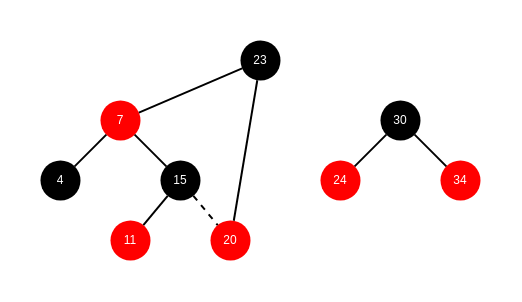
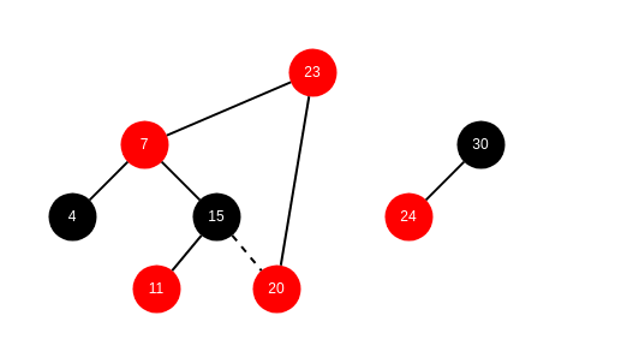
- <mxCell id="3" value="23" style="ellipse;whiteSpace=wrap;html=1;aspect=fixed;strokeColor=none;strokeWidth=2;fillColor=#000000;fontColor=#ffffff;" parent="1" vertex="1"><mxGeometry x="240" y="40" width="40" height="40" as="geometry" /></mxCell>
+ <mxCell id="3" value="23" style="ellipse;whiteSpace=wrap;html=1;aspect=fixed;strokeColor=none;strokeWidth=2;fillColor=#ff0000;fontColor=#ffffff;" parent="1" vertex="1"><mxGeometry x="240" y="40" width="40" height="40" as="geometry" /></mxCell>
- <mxCell id="18" value="" style="endArrow=none;html=1;strokeColor=#000000;strokeWidth=2;" parent="1" source="11" target="4" edge="1"><mxGeometry width="50" height="50" relative="1" as="geometry"><mxPoint x="214.142" y="125.858" as="sourcePoint" /><mxPoint x="305.858" y="74.142" as="targetPoint" /></mxGeometry></mxCell>
- <mxCell id="11" value="34" style="ellipse;whiteSpace=wrap;html=1;aspect=fixed;strokeColor=none;strokeWidth=2;fillColor=#FF0000;fontColor=#ffffff;" parent="1" vertex="1"><mxGeometry x="440" y="160" width="40" height="40" as="geometry" /></mxCell>
